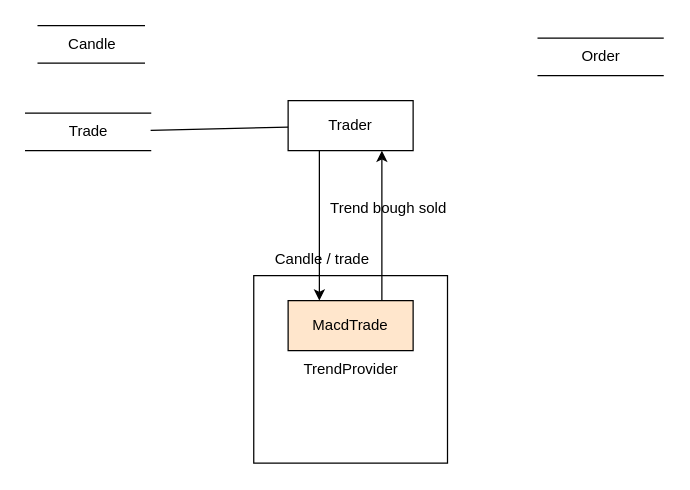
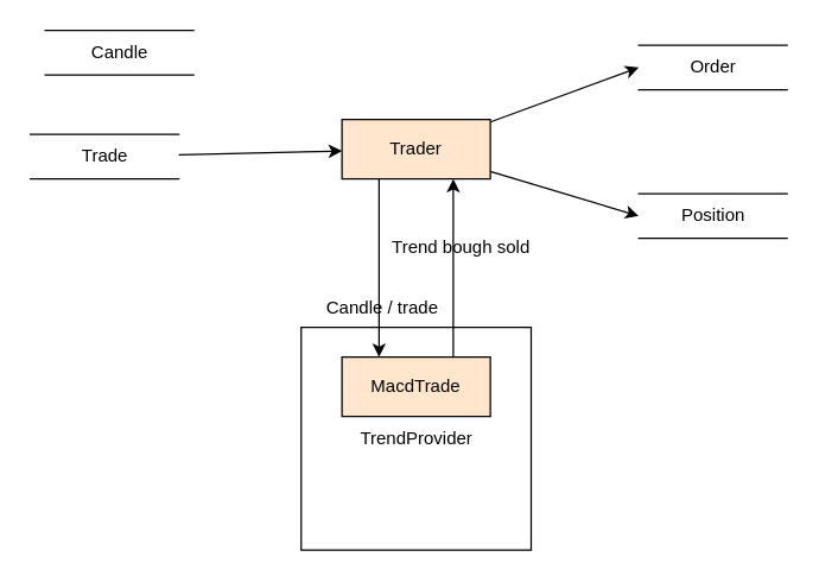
- <mxCell id="13" value="Candle" style="html=1;dashed=0;whitespace=wrap;shape=partialRectangle;right=0;left=0;fillColor=none;" parent="1" vertex="1"><mxGeometry x="30" y="20" width="85" height="30" as="geometry" /></mxCell>
+ <mxCell id="13" value="Candle" style="html=1;dashed=0;whitespace=wrap;shape=partialRectangle;right=0;left=0;fillColor=none;" parent="1" vertex="1"><mxGeometry x="30" y="20" width="100" height="30" as="geometry" /></mxCell>
+ <mxCell id="3" style="rounded=0;orthogonalLoop=1;jettySize=auto;html=1;entryX=0;entryY=0.5;entryDx=0;entryDy=0;" parent="1" source="7" target="9" edge="1"><mxGeometry relative="1" as="geometry"><mxPoint x="430" y="50" as="targetPoint" /></mxGeometry></mxCell>
- <mxCell id="7" value="Trader" style="rounded=0;whiteSpace=wrap;html=1;" parent="1" vertex="1"><mxGeometry x="230" y="80" width="100" height="40" as="geometry" /></mxCell>
+ <mxCell id="7" value="Trader" style="rounded=0;whiteSpace=wrap;html=1;fillColor=#ffe6cc;" parent="1" vertex="1"><mxGeometry x="230" y="80" width="100" height="40" as="geometry" /></mxCell>
- <mxCell id="14" style="edgeStyle=none;rounded=0;orthogonalLoop=1;jettySize=auto;html=1;endArrow=none;" parent="1" source="15" target="7" edge="1"><mxGeometry relative="1" as="geometry" /></mxCell>
+ <mxCell id="14" style="edgeStyle=none;rounded=0;orthogonalLoop=1;jettySize=auto;html=1;" parent="1" source="15" target="7" edge="1"><mxGeometry relative="1" as="geometry" /></mxCell>
+ <mxCell id="4" style="edgeStyle=none;rounded=0;orthogonalLoop=1;jettySize=auto;html=1;entryX=0;entryY=0.5;entryDx=0;entryDy=0;" parent="1" source="7" target="8" edge="1"><mxGeometry relative="1" as="geometry"><mxPoint x="430" y="140" as="targetPoint" /></mxGeometry></mxCell>
+ <mxCell id="8" value="Position" style="html=1;dashed=0;whitespace=wrap;shape=partialRectangle;right=0;left=0;fillColor=none;" parent="1" vertex="1"><mxGeometry x="430" y="130" width="100" height="30" as="geometry" /></mxCell>
